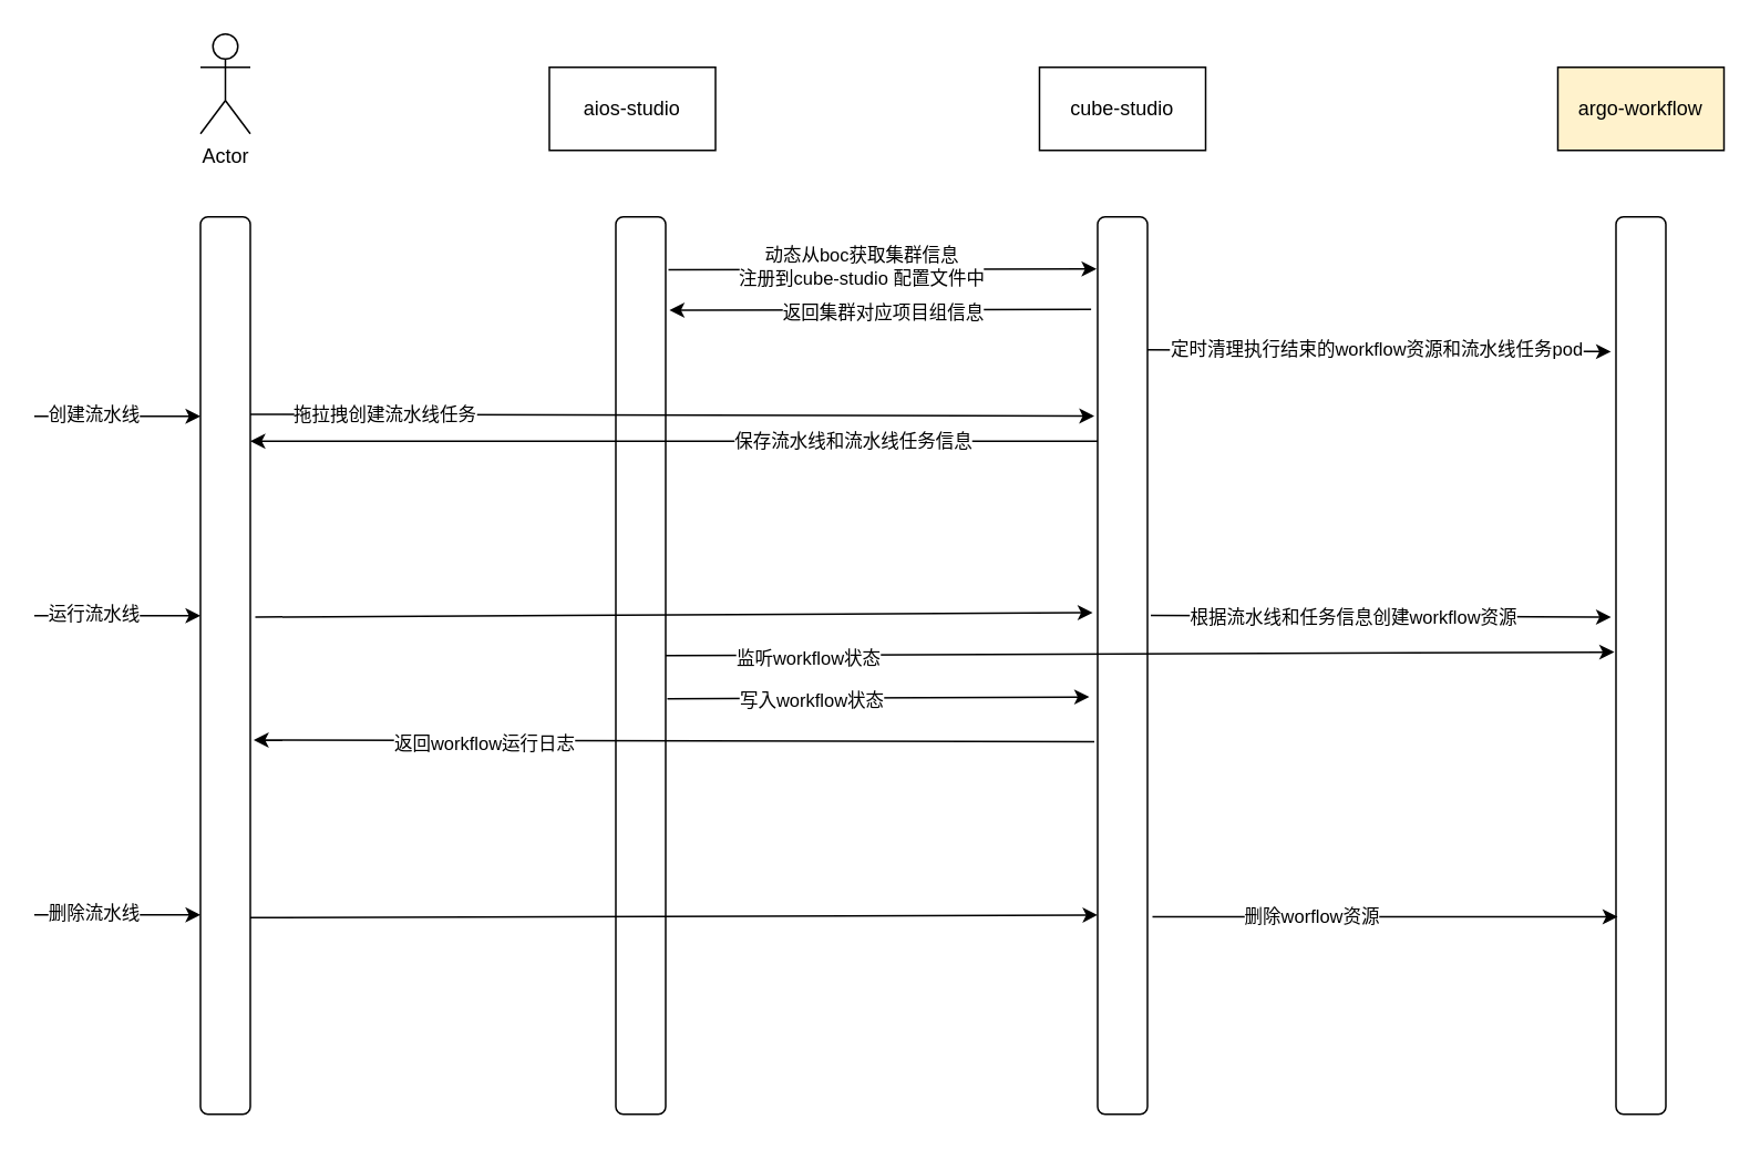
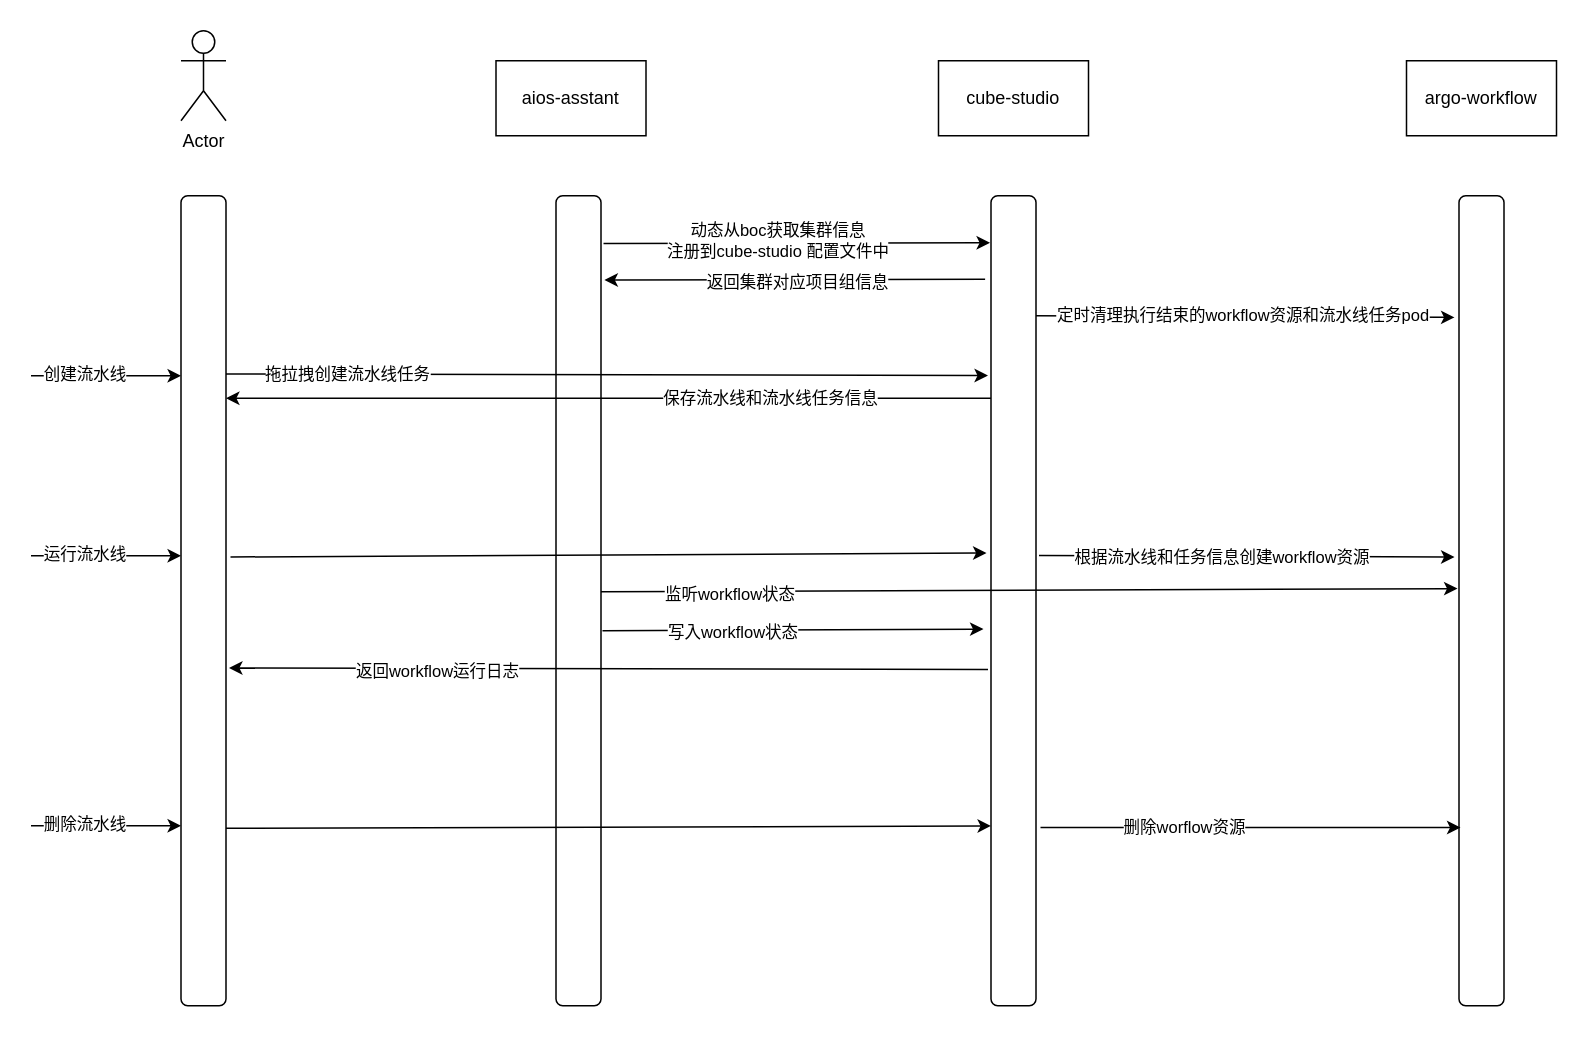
- <mxCell id="7" value="aios-studio" style="rounded=0;whiteSpace=wrap;html=1;" vertex="1" parent="1"><mxGeometry x="330" y="40" width="100" height="50" as="geometry" /></mxCell>
+ <mxCell id="7" value="aios-asstant" style="rounded=0;whiteSpace=wrap;html=1;" vertex="1" parent="1"><mxGeometry x="330" y="40" width="100" height="50" as="geometry" /></mxCell>
- <mxCell id="9" value="argo-workflow" style="rounded=0;whiteSpace=wrap;html=1;fillColor=#fff2cc;" vertex="1" parent="1"><mxGeometry x="937" y="40" width="100" height="50" as="geometry" /></mxCell>
+ <mxCell id="9" value="argo-workflow" style="rounded=0;whiteSpace=wrap;html=1;" vertex="1" parent="1"><mxGeometry x="937" y="40" width="100" height="50" as="geometry" /></mxCell>
